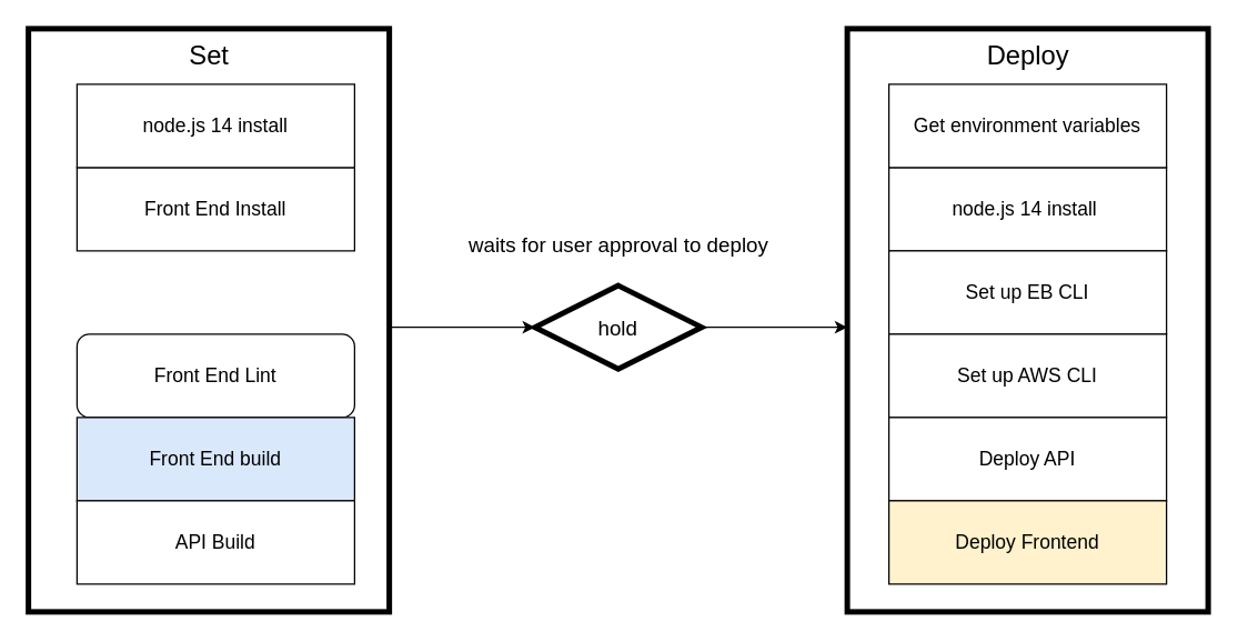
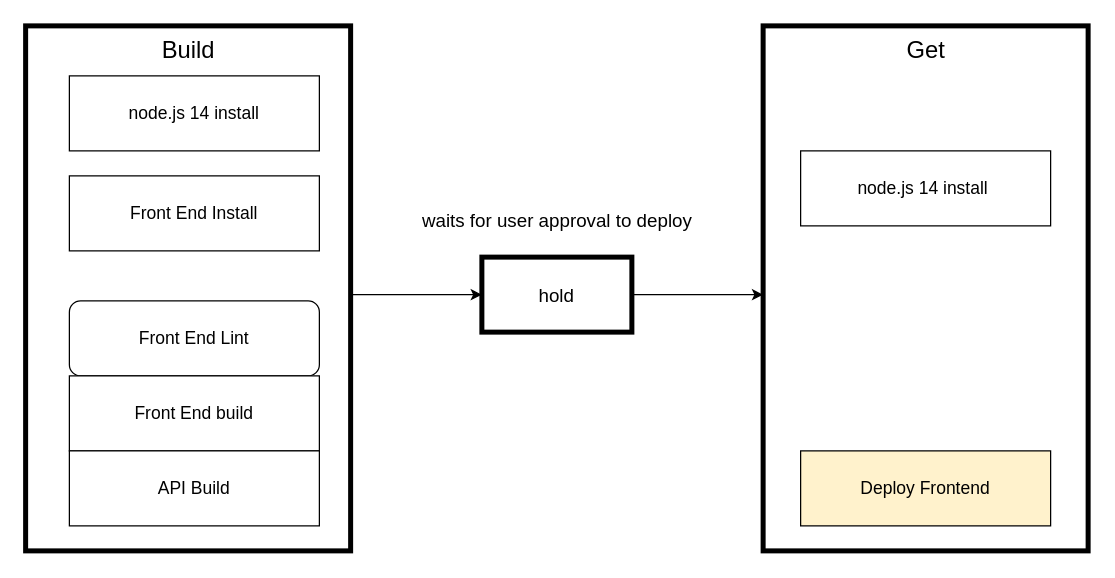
- <mxCell id="8" value="&lt;font style=&quot;font-size: 19px;&quot;&gt;Set&lt;/font&gt;" style="text;html=1;align=center;verticalAlign=middle;resizable=0;points=[];autosize=1;strokeColor=none;fillColor=none;strokeWidth=13;" vertex="1" parent="1"><mxGeometry x="115" y="20" width="70" height="40" as="geometry" /></mxCell>
+ <mxCell id="8" value="&lt;font style=&quot;font-size: 19px;&quot;&gt;Build&lt;/font&gt;" style="text;html=1;align=center;verticalAlign=middle;resizable=0;points=[];autosize=1;strokeColor=none;fillColor=none;strokeWidth=13;" vertex="1" parent="1"><mxGeometry x="115" y="20" width="70" height="40" as="geometry" /></mxCell>
- <mxCell id="18" value="&lt;font style=&quot;font-size: 19px;&quot;&gt;Deploy&lt;/font&gt;" style="text;html=1;align=center;verticalAlign=middle;resizable=0;points=[];autosize=1;strokeColor=none;fillColor=none;strokeWidth=13;" vertex="1" parent="1"><mxGeometry x="700" y="20" width="80" height="40" as="geometry" /></mxCell>
+ <mxCell id="18" value="&lt;font style=&quot;font-size: 19px;&quot;&gt;Get&lt;/font&gt;" style="text;html=1;align=center;verticalAlign=middle;resizable=0;points=[];autosize=1;strokeColor=none;fillColor=none;strokeWidth=13;" vertex="1" parent="1"><mxGeometry x="700" y="20" width="80" height="40" as="geometry" /></mxCell>
- <mxCell id="16" value="&lt;span style=&quot;font-size: 14px;&quot;&gt;Get environment variables&lt;/span&gt;" style="rounded=0;whiteSpace=wrap;html=1;" vertex="1" parent="1"><mxGeometry x="640" y="60" width="200" height="60" as="geometry" /></mxCell>
- <mxCell id="2" value="&lt;font style=&quot;font-size: 14px;&quot;&gt;Front End Install&lt;/font&gt;" style="rounded=0;whiteSpace=wrap;html=1;" vertex="1" parent="1"><mxGeometry x="55" y="120" width="200" height="60" as="geometry" /></mxCell>
+ <mxCell id="2" value="&lt;font style=&quot;font-size: 14px;&quot;&gt;Front End Install&lt;/font&gt;" style="rounded=0;whiteSpace=wrap;html=1;" vertex="1" parent="1"><mxGeometry x="55" y="140" width="200" height="60" as="geometry" /></mxCell>
- <mxCell id="14" value="&lt;font style=&quot;font-size: 14px;&quot;&gt;Set up EB CLI&lt;/font&gt;" style="rounded=0;whiteSpace=wrap;html=1;" vertex="1" parent="1"><mxGeometry x="640" y="180" width="200" height="60" as="geometry" /></mxCell>
- <mxCell id="10" value="&lt;font style=&quot;font-size: 15px;&quot;&gt;hold&lt;/font&gt;" style="rhombus;whiteSpace=wrap;html=1;strokeWidth=4;fontSize=19;strokeColor=default;fillColor=none;" vertex="1" parent="1"><mxGeometry x="385" y="205" width="120" height="60" as="geometry" /></mxCell>
+ <mxCell id="10" value="&lt;font style=&quot;font-size: 15px;&quot;&gt;hold&lt;/font&gt;" style="rounded=0;whiteSpace=wrap;html=1;strokeWidth=4;fontSize=19;strokeColor=default;fillColor=none;" vertex="1" parent="1"><mxGeometry x="385" y="205" width="120" height="60" as="geometry" /></mxCell>
- <mxCell id="15" value="&lt;font style=&quot;font-size: 14px;&quot;&gt;Set up AWS CLI&lt;/font&gt;" style="rounded=0;whiteSpace=wrap;html=1;" vertex="1" parent="1"><mxGeometry x="640" y="240" width="200" height="60" as="geometry" /></mxCell>
- <mxCell id="6" value="&lt;font style=&quot;font-size: 14px;&quot;&gt;Front End build&lt;/font&gt;" style="rounded=0;whiteSpace=wrap;html=1;fillColor=#dae8fc;" vertex="1" parent="1"><mxGeometry x="55" y="300" width="200" height="60" as="geometry" /></mxCell>
+ <mxCell id="6" value="&lt;font style=&quot;font-size: 14px;&quot;&gt;Front End build&lt;/font&gt;" style="rounded=0;whiteSpace=wrap;html=1;" vertex="1" parent="1"><mxGeometry x="55" y="300" width="200" height="60" as="geometry" /></mxCell>
- <mxCell id="17" value="&lt;font style=&quot;font-size: 14px;&quot;&gt;Deploy API&lt;/font&gt;" style="rounded=0;whiteSpace=wrap;html=1;" vertex="1" parent="1"><mxGeometry x="640" y="300" width="200" height="60" as="geometry" /></mxCell>
